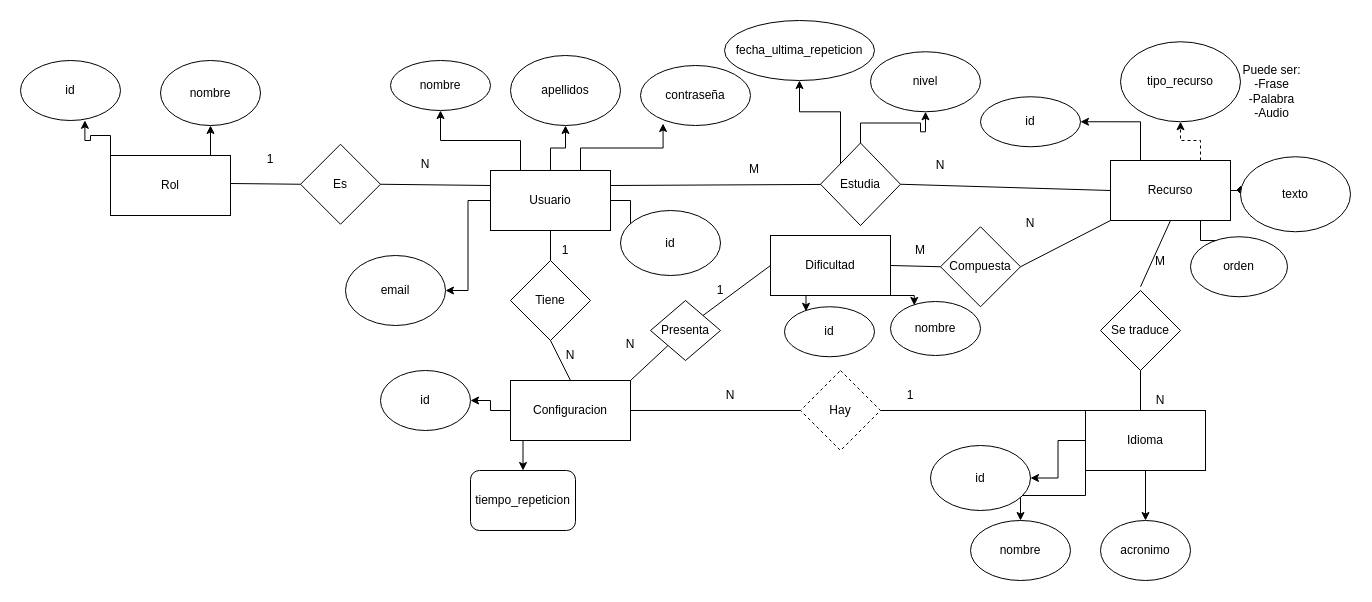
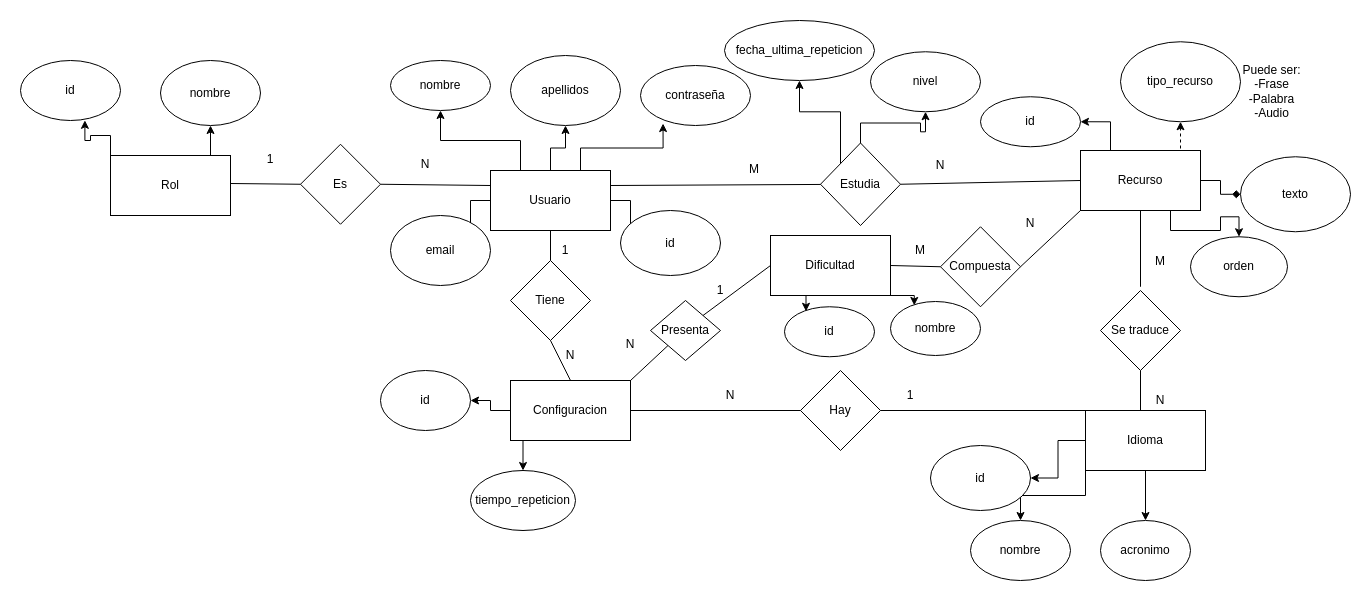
- <mxCell id="25" value="Recurso" style="rounded=0;whiteSpace=wrap;html=1;" parent="1" vertex="1"><mxGeometry x="1110" y="160" width="120" height="60" as="geometry" /></mxCell>
+ <mxCell id="25" value="Recurso" style="rounded=0;whiteSpace=wrap;html=1;" parent="1" vertex="1"><mxGeometry x="1080" y="150" width="120" height="60" as="geometry" /></mxCell>
- <mxCell id="10" value="email" style="ellipse;whiteSpace=wrap;html=1;" parent="1" vertex="1"><mxGeometry x="345" y="255" width="100" height="70" as="geometry" /></mxCell>
+ <mxCell id="10" value="email" style="ellipse;whiteSpace=wrap;html=1;" parent="1" vertex="1"><mxGeometry x="390" y="215" width="100" height="70" as="geometry" /></mxCell>
- <mxCell id="46" value="Hay" style="rhombus;whiteSpace=wrap;html=1;dashed=1;" parent="1" vertex="1"><mxGeometry x="800" y="370" width="80" height="80" as="geometry" /></mxCell>
+ <mxCell id="46" value="Hay" style="rhombus;whiteSpace=wrap;html=1;" parent="1" vertex="1"><mxGeometry x="800" y="370" width="80" height="80" as="geometry" /></mxCell>
- <mxCell id="45" value="tiempo_repeticion" style="whiteSpace=wrap;html=1;rounded=1;" parent="1" vertex="1"><mxGeometry x="470" y="470" width="105" height="60" as="geometry" /></mxCell>
+ <mxCell id="45" value="tiempo_repeticion" style="ellipse;whiteSpace=wrap;html=1;" parent="1" vertex="1"><mxGeometry x="470" y="470" width="105" height="60" as="geometry" /></mxCell>
